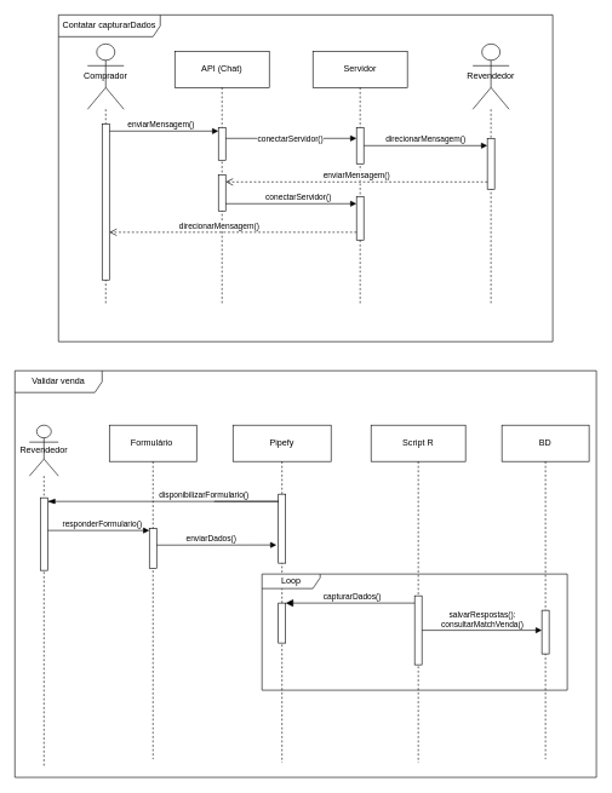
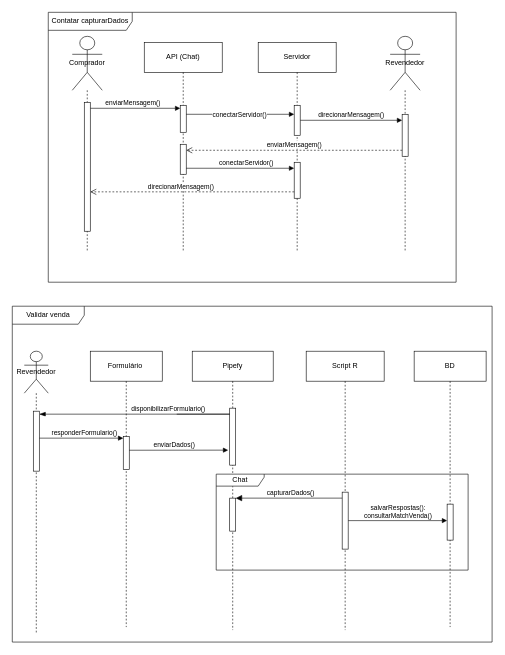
- <mxCell id="38" value="Loop" style="shape=umlFrame;whiteSpace=wrap;html=1;pointerEvents=0;width=80;height=20;" vertex="1" parent="1"><mxGeometry x="360" y="790" width="420" height="160" as="geometry" /></mxCell>
+ <mxCell id="38" value="Chat" style="shape=umlFrame;whiteSpace=wrap;html=1;pointerEvents=0;width=80;height=20;" vertex="1" parent="1"><mxGeometry x="360" y="790" width="420" height="160" as="geometry" /></mxCell>
